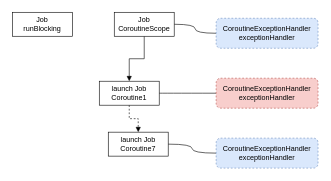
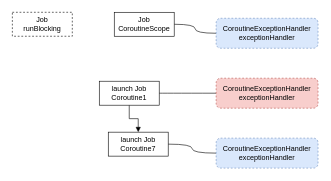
- <mxCell id="5" value="Job&lt;div&gt;runBlocking&lt;/div&gt;" style="rounded=0;whiteSpace=wrap;html=1;" vertex="1" parent="1"><mxGeometry x="20" y="20" width="100" height="40" as="geometry" /></mxCell>
+ <mxCell id="5" value="Job&lt;div&gt;runBlocking&lt;/div&gt;" style="rounded=0;whiteSpace=wrap;html=1;dashed=1;" vertex="1" parent="1"><mxGeometry x="20" y="20" width="100" height="40" as="geometry" /></mxCell>
- <mxCell id="2" style="edgeStyle=orthogonalEdgeStyle;rounded=0;orthogonalLoop=1;jettySize=auto;html=1;entryX=0.5;entryY=0;entryDx=0;entryDy=0;endArrow=block;endFill=1;" edge="1" parent="1" source="4" target="8"><mxGeometry relative="1" as="geometry" /></mxCell>
- <mxCell id="6" style="edgeStyle=orthogonalEdgeStyle;rounded=0;orthogonalLoop=1;jettySize=auto;html=1;entryX=0.5;entryY=0;entryDx=0;entryDy=0;endArrow=block;endFill=1;dashed=1;" edge="1" parent="1" source="8" target="10"><mxGeometry relative="1" as="geometry" /></mxCell>
+ <mxCell id="6" style="edgeStyle=orthogonalEdgeStyle;rounded=0;orthogonalLoop=1;jettySize=auto;html=1;entryX=0.5;entryY=0;entryDx=0;entryDy=0;endArrow=block;endFill=1;" edge="1" parent="1" source="8" target="10"><mxGeometry relative="1" as="geometry" /></mxCell>
